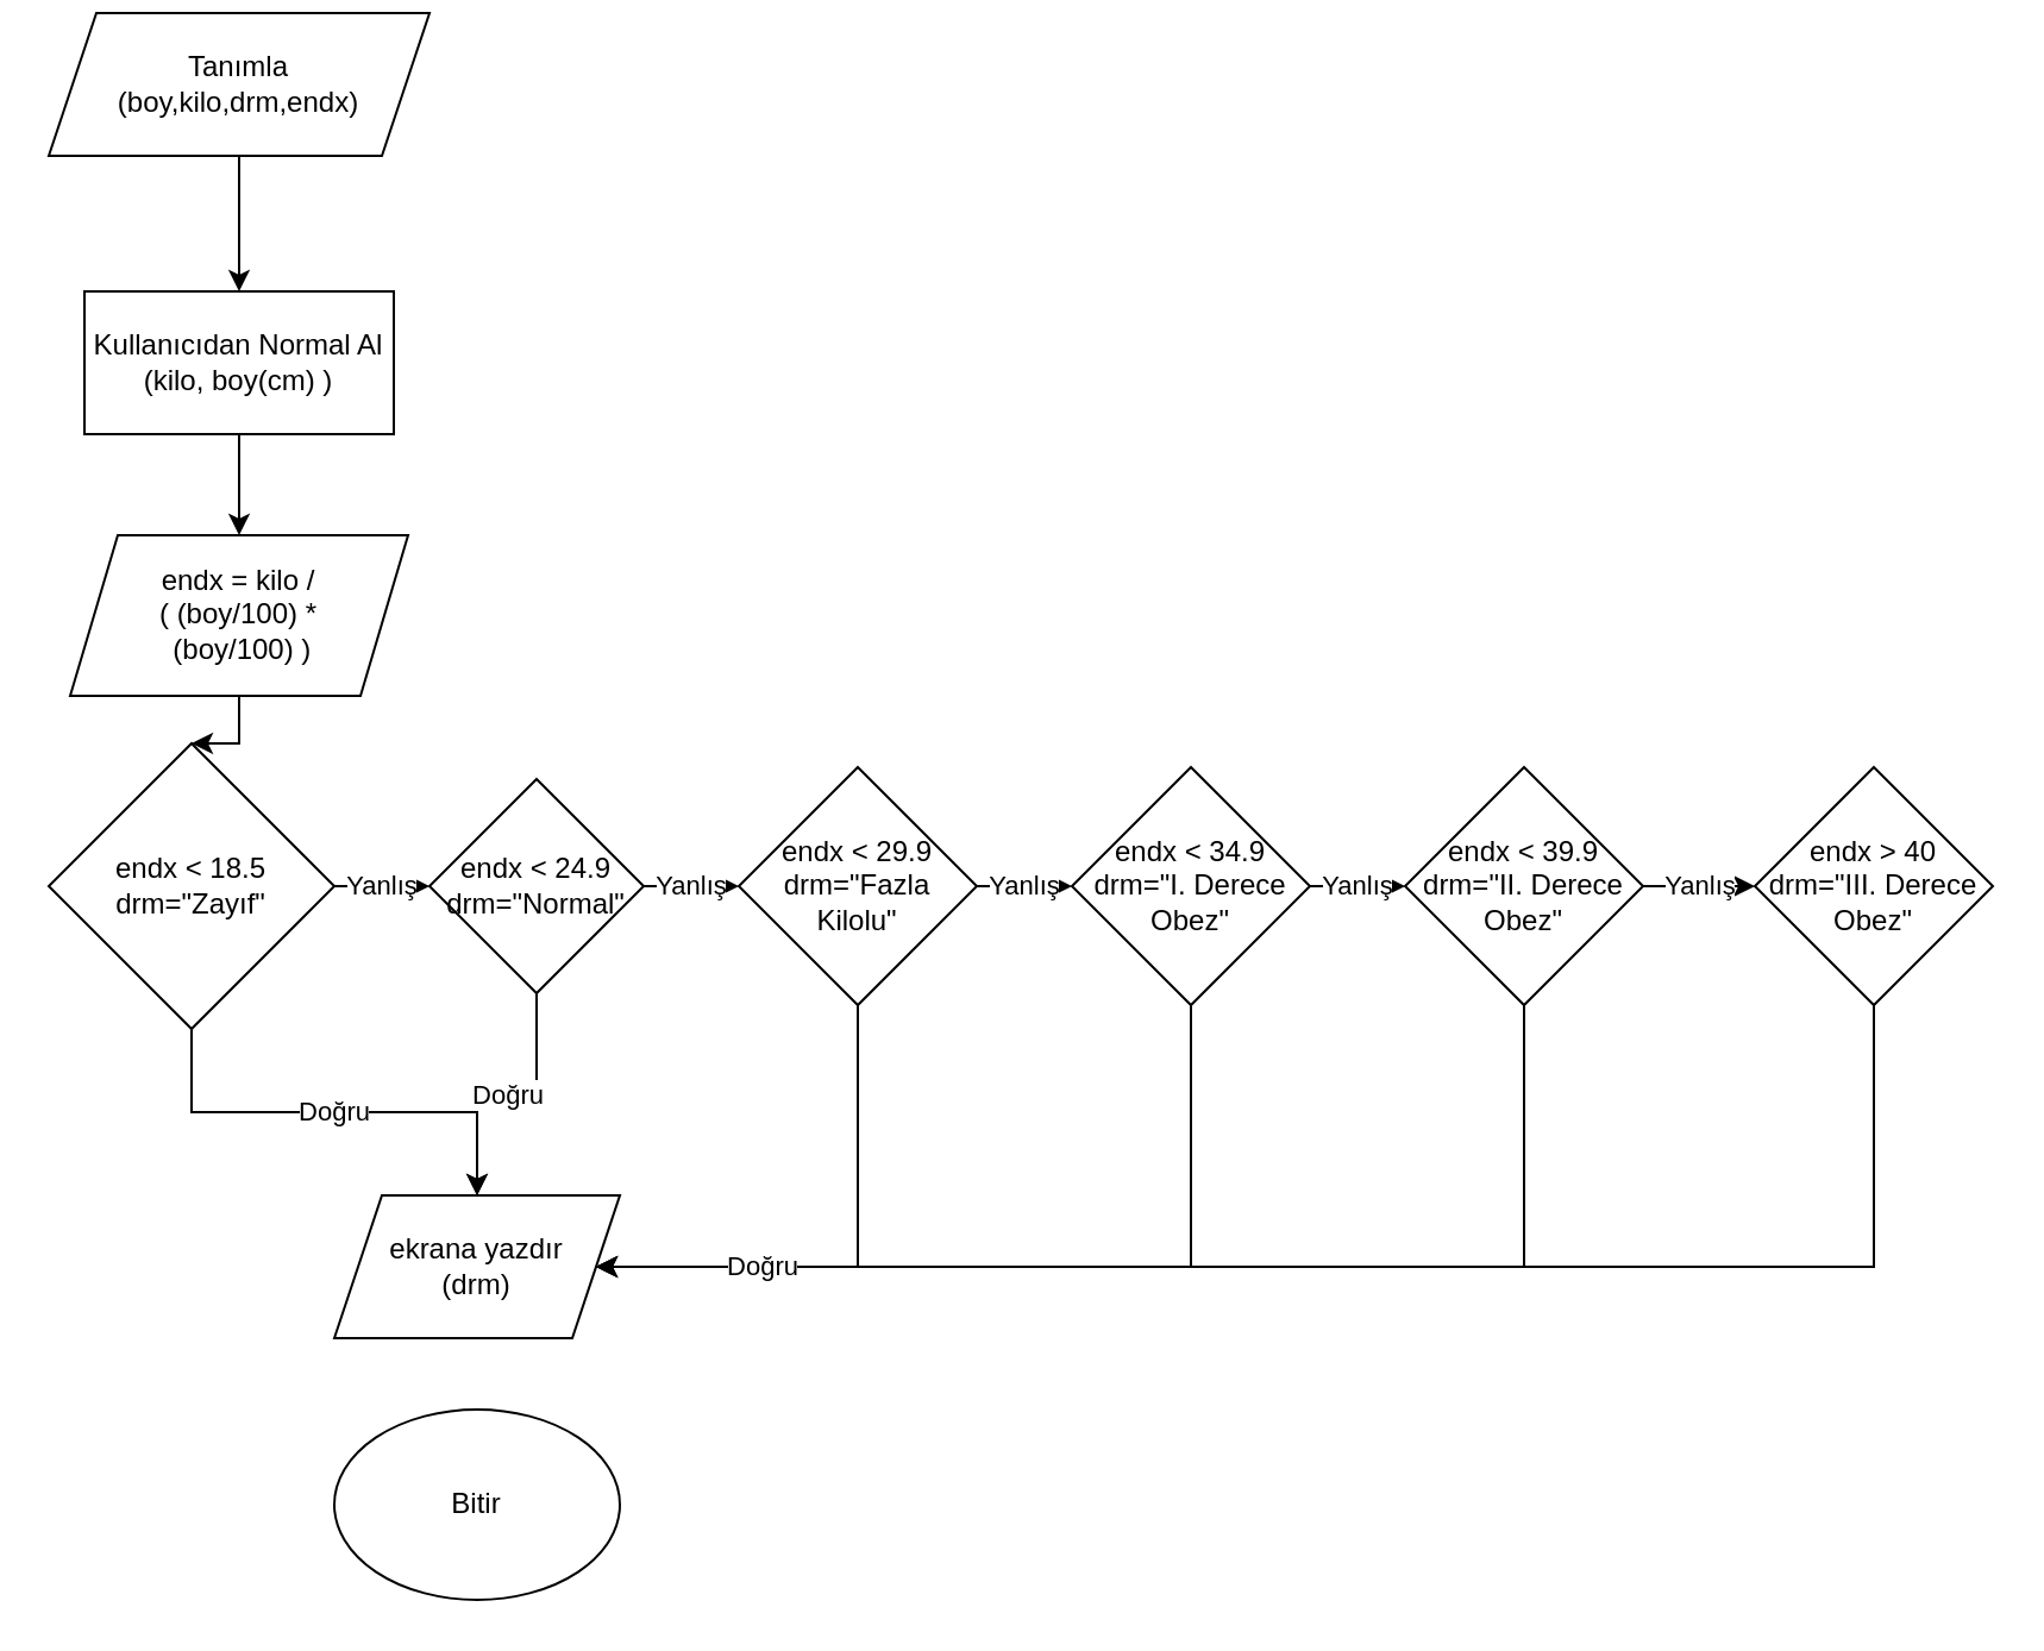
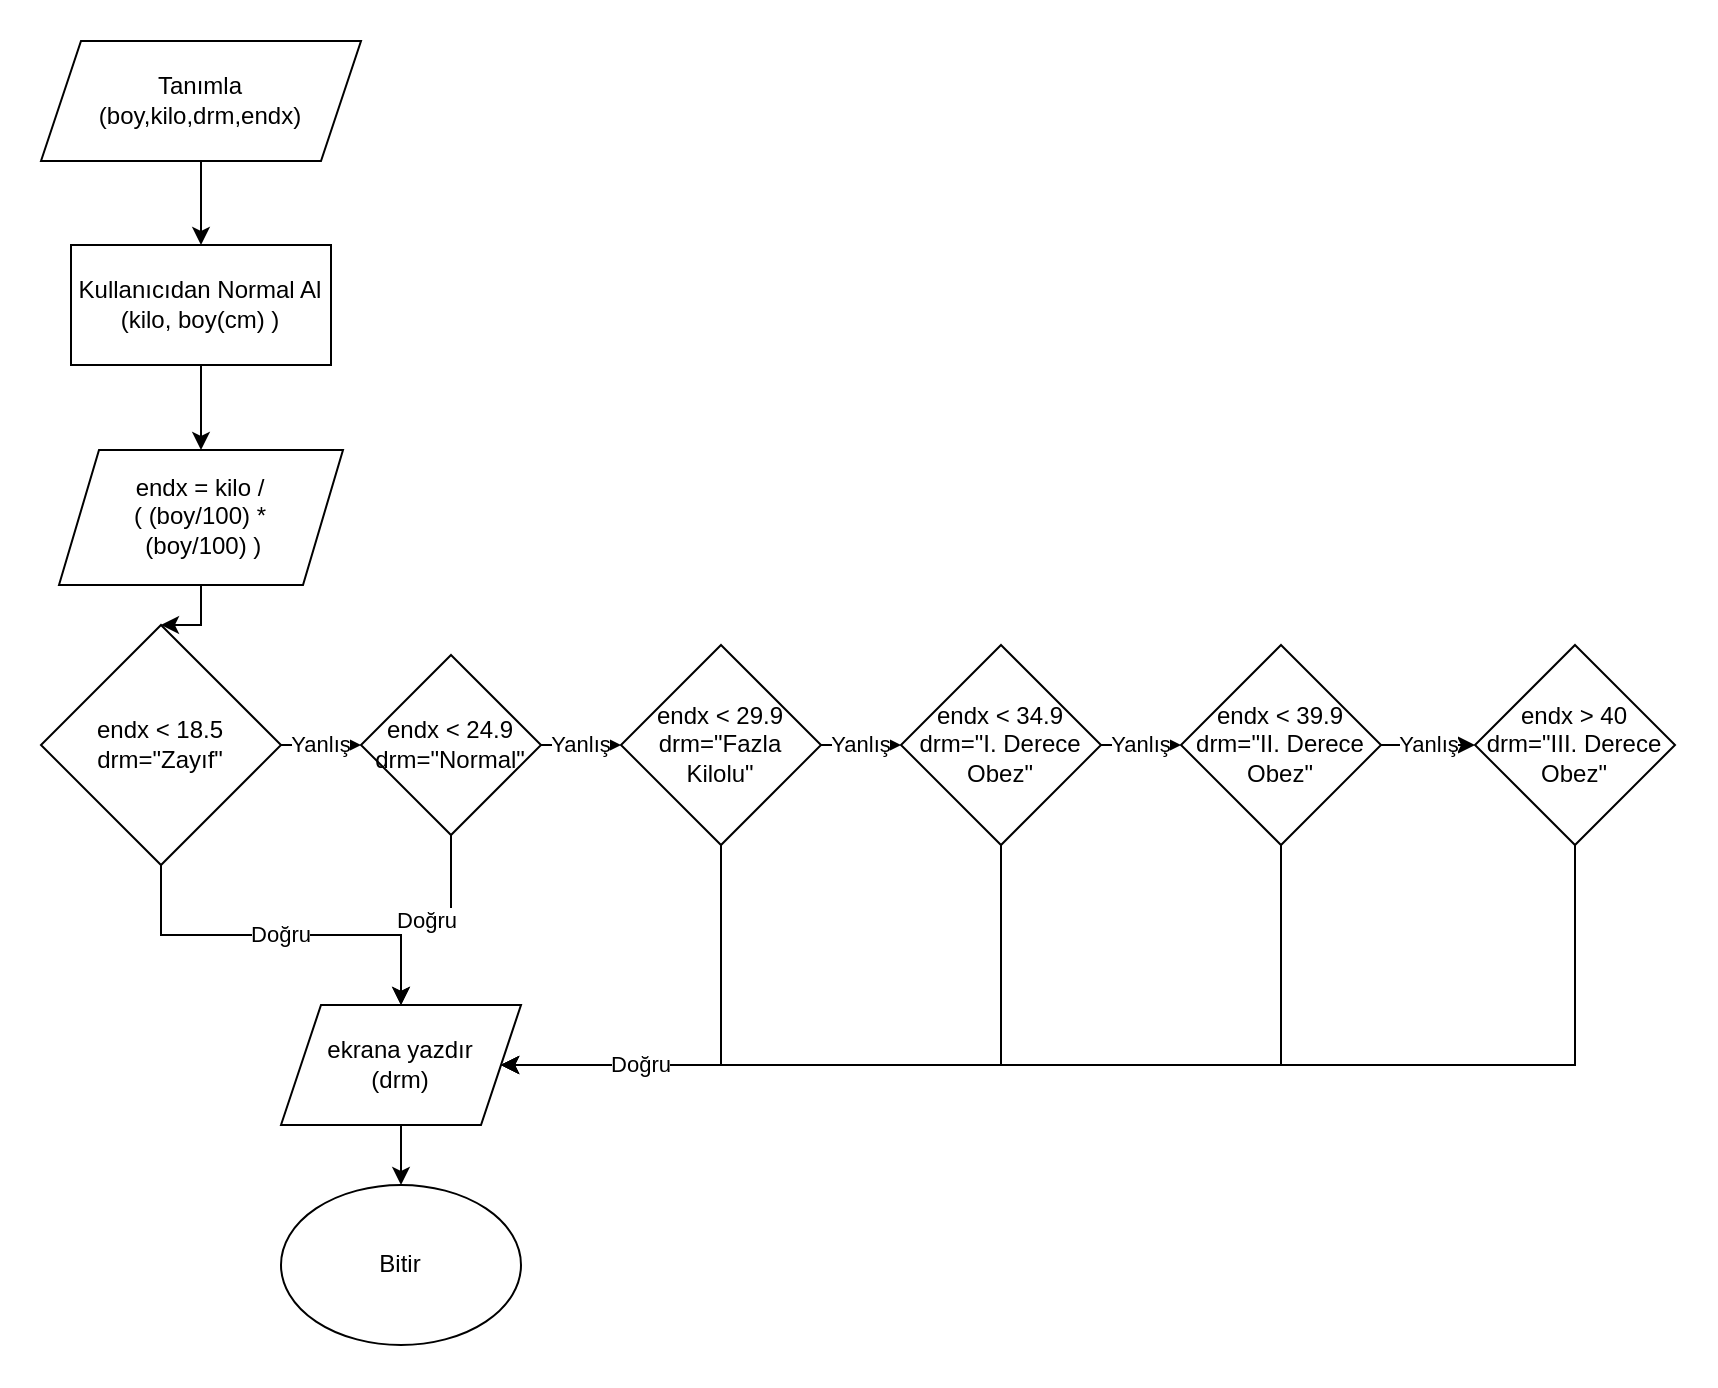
- <mxCell id="3" value="&lt;div&gt;Tanımla&lt;/div&gt;&lt;div&gt;(boy,kilo,drm,endx)&lt;br&gt;&lt;/div&gt;" style="shape=parallelogram;perimeter=parallelogramPerimeter;whiteSpace=wrap;html=1;fixedSize=1;" vertex="1" parent="1"><mxGeometry x="20" y="5" width="160" height="60" as="geometry" /></mxCell>
+ <mxCell id="3" value="&lt;div&gt;Tanımla&lt;/div&gt;&lt;div&gt;(boy,kilo,drm,endx)&lt;br&gt;&lt;/div&gt;" style="shape=parallelogram;perimeter=parallelogramPerimeter;whiteSpace=wrap;html=1;fixedSize=1;" vertex="1" parent="1"><mxGeometry x="20" y="20" width="160" height="60" as="geometry" /></mxCell>
+ <mxCell id="7" style="edgeStyle=orthogonalEdgeStyle;rounded=0;orthogonalLoop=1;jettySize=auto;html=1;" edge="1" parent="1" source="8" target="4"><mxGeometry relative="1" as="geometry" /></mxCell>
